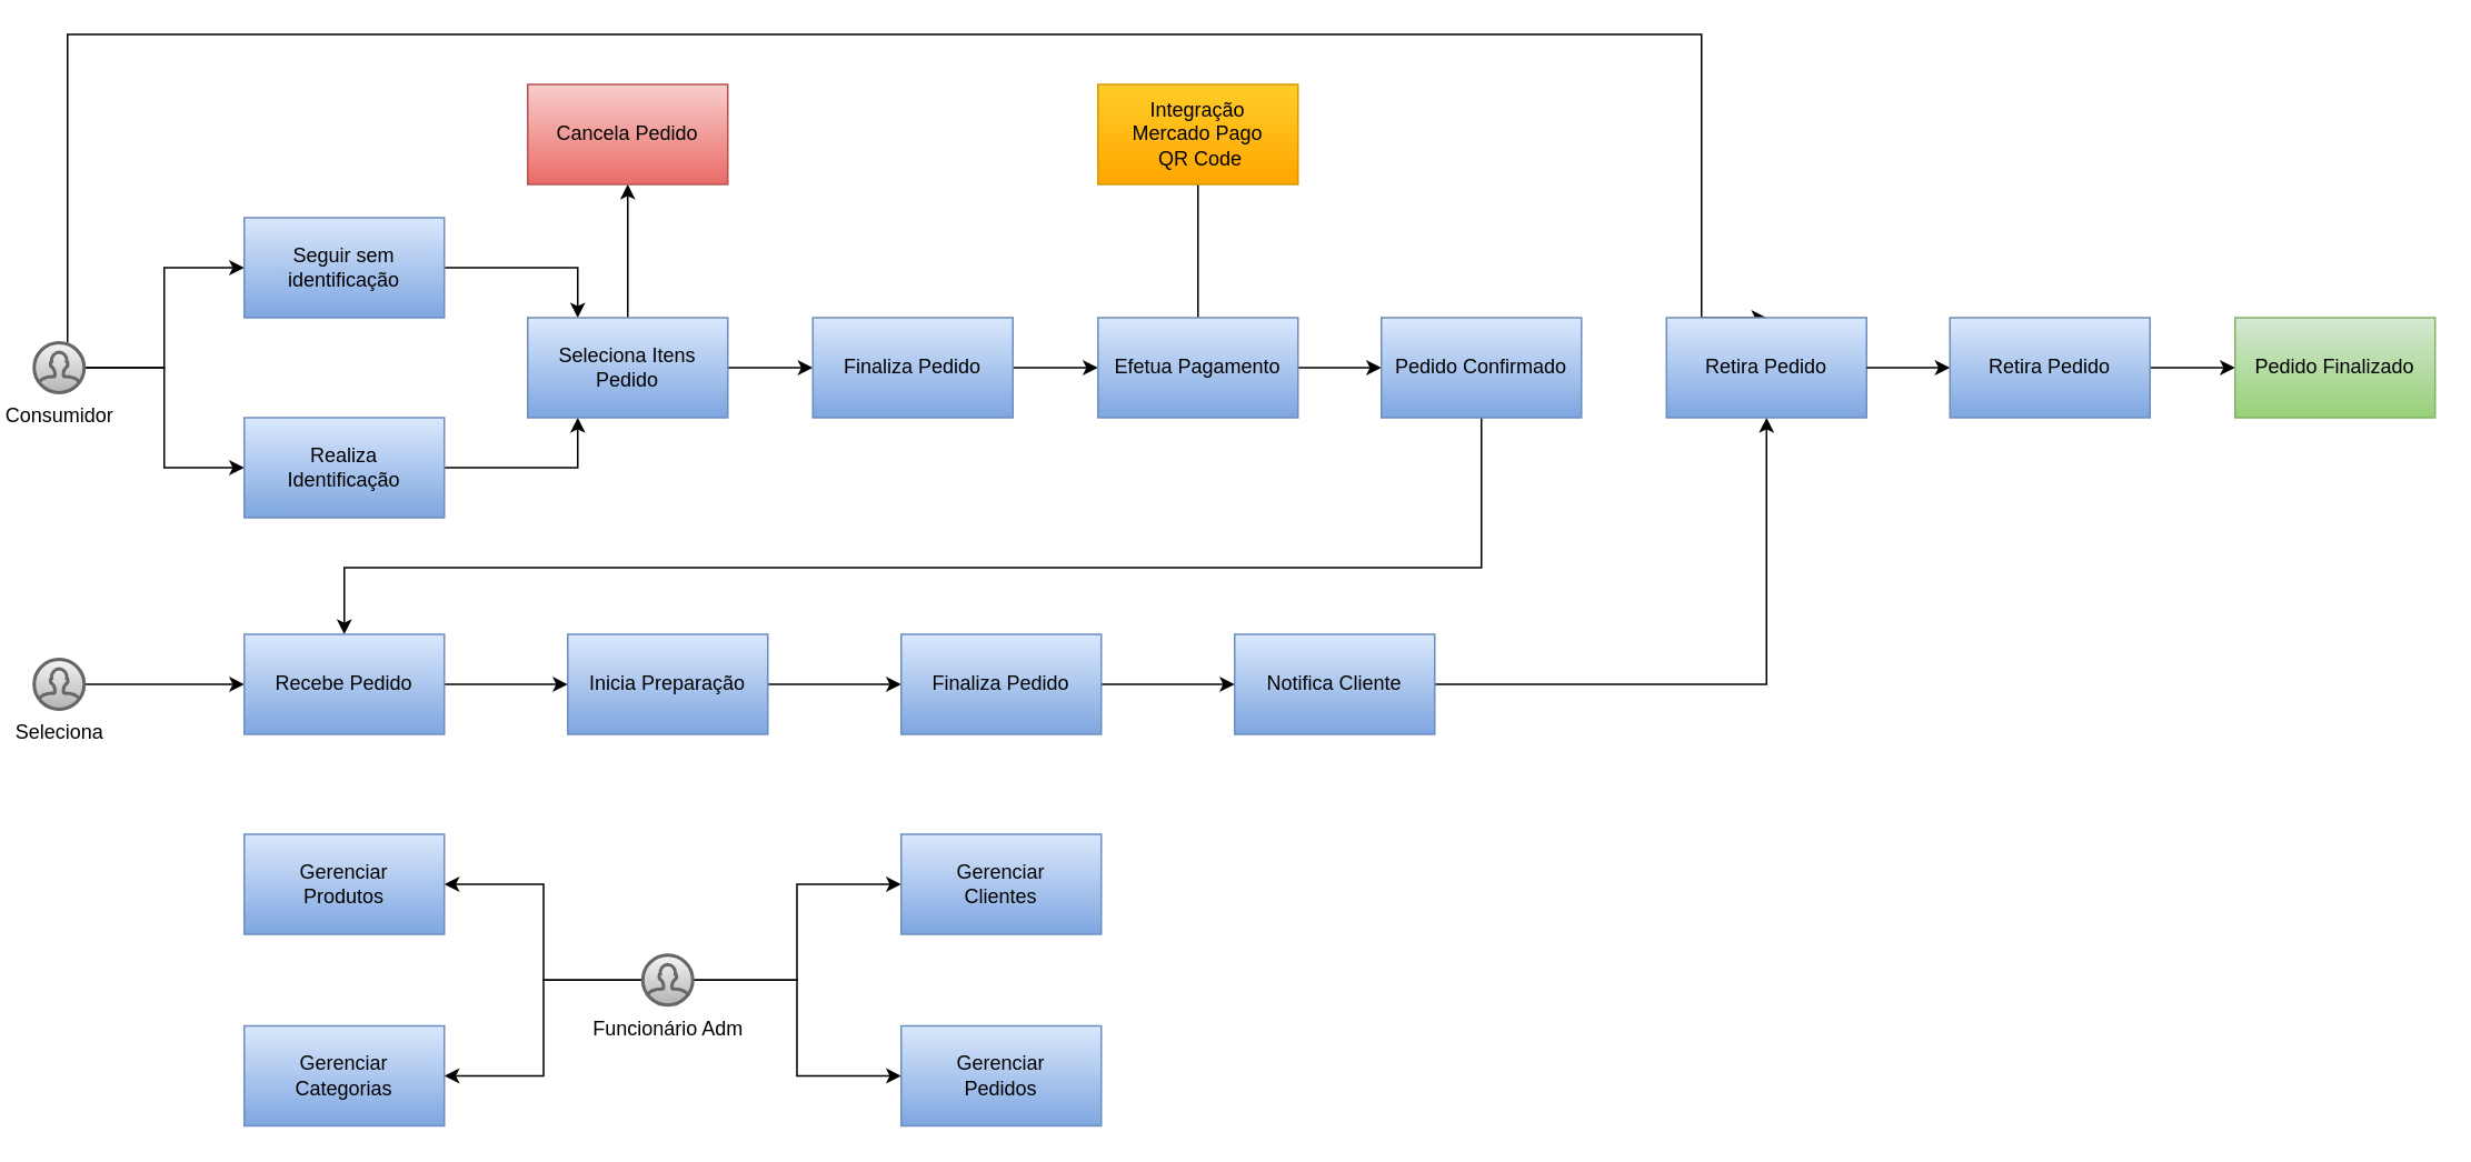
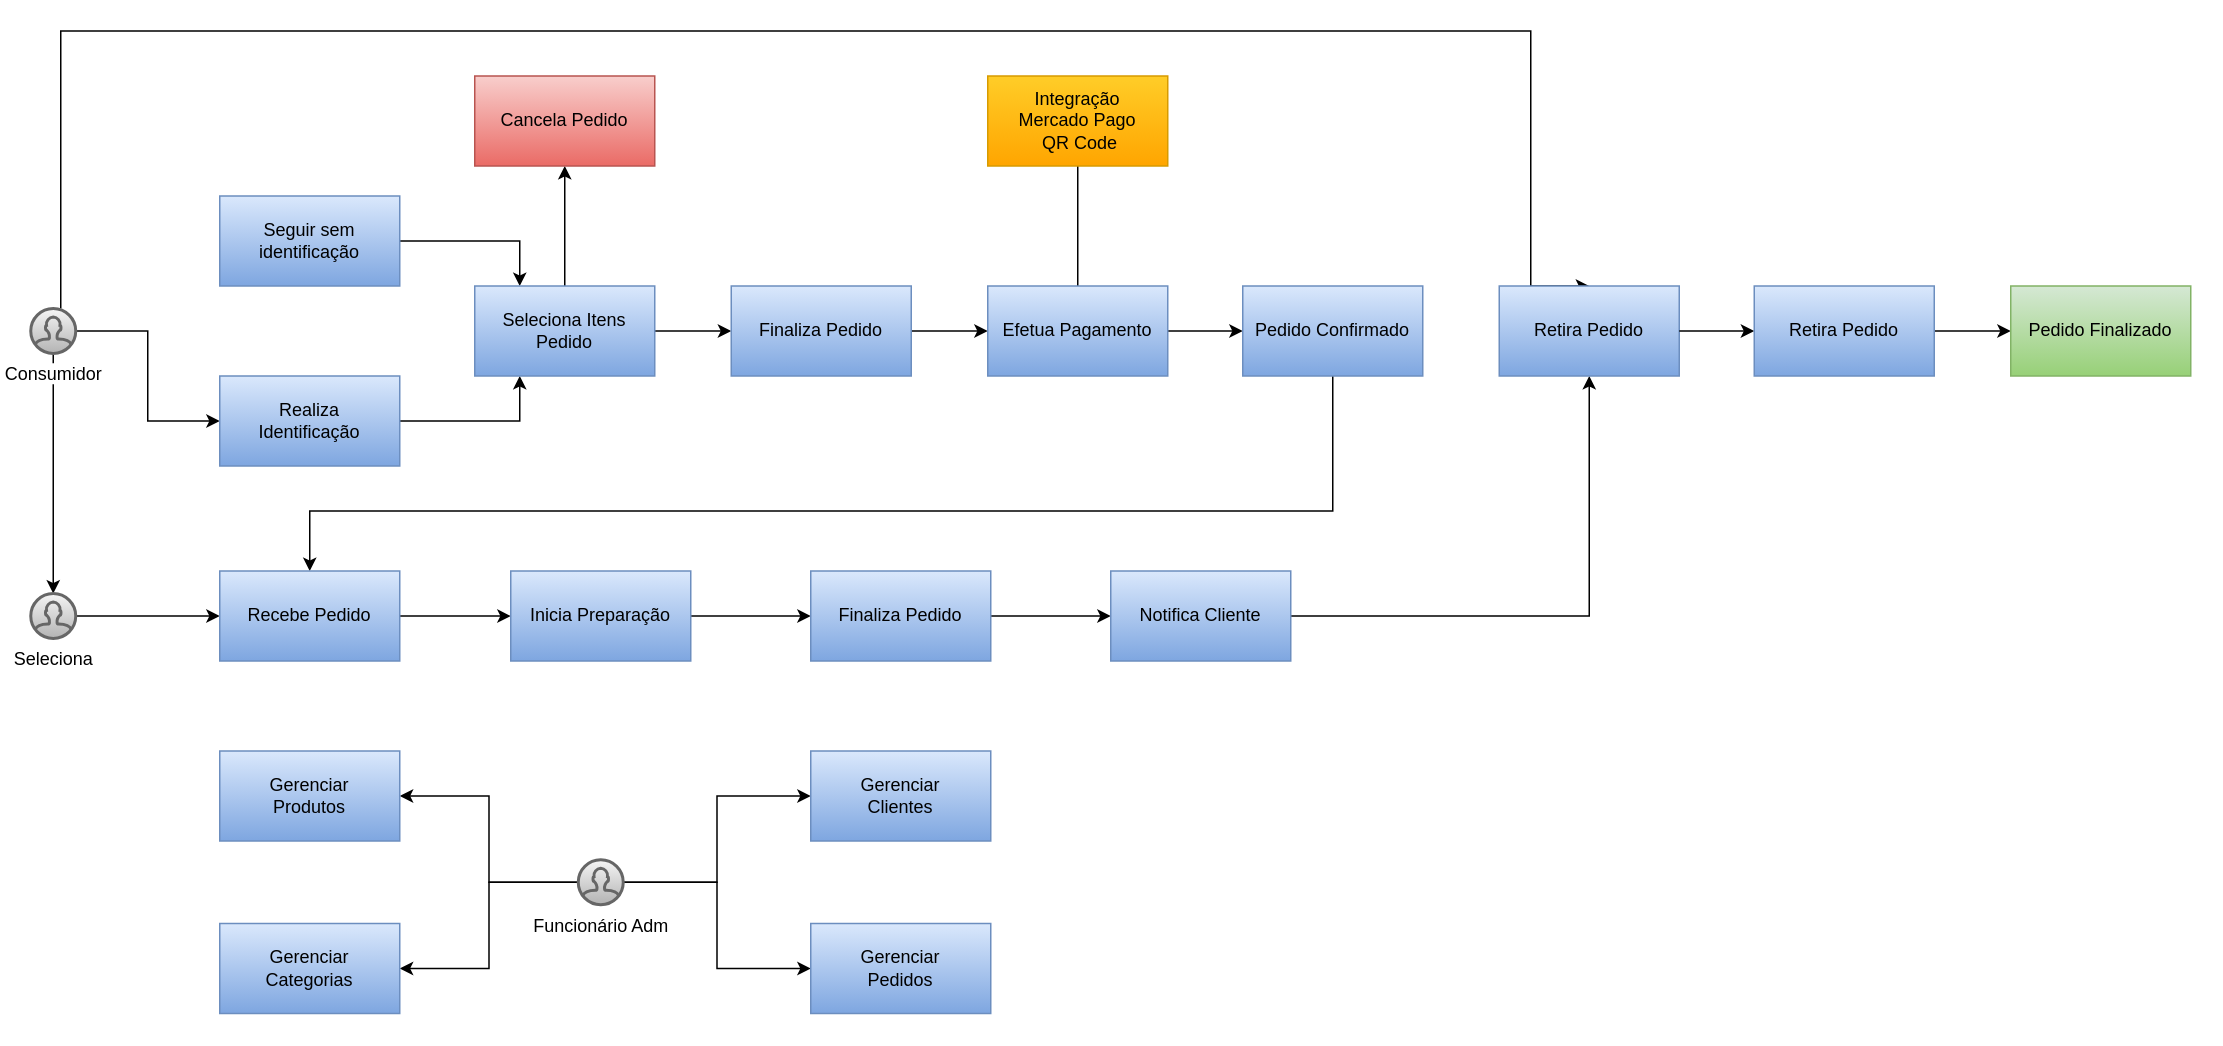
- <mxCell id="2" style="edgeStyle=orthogonalEdgeStyle;rounded=0;orthogonalLoop=1;jettySize=auto;html=1;entryX=0;entryY=0.5;entryDx=0;entryDy=0;" edge="1" parent="1" source="5" target="14"><mxGeometry relative="1" as="geometry" /></mxCell>
+ <mxCell id="2" style="edgeStyle=orthogonalEdgeStyle;rounded=0;orthogonalLoop=1;jettySize=auto;html=1;" edge="1" parent="1" source="5" target="27"><mxGeometry relative="1" as="geometry" /></mxCell>
